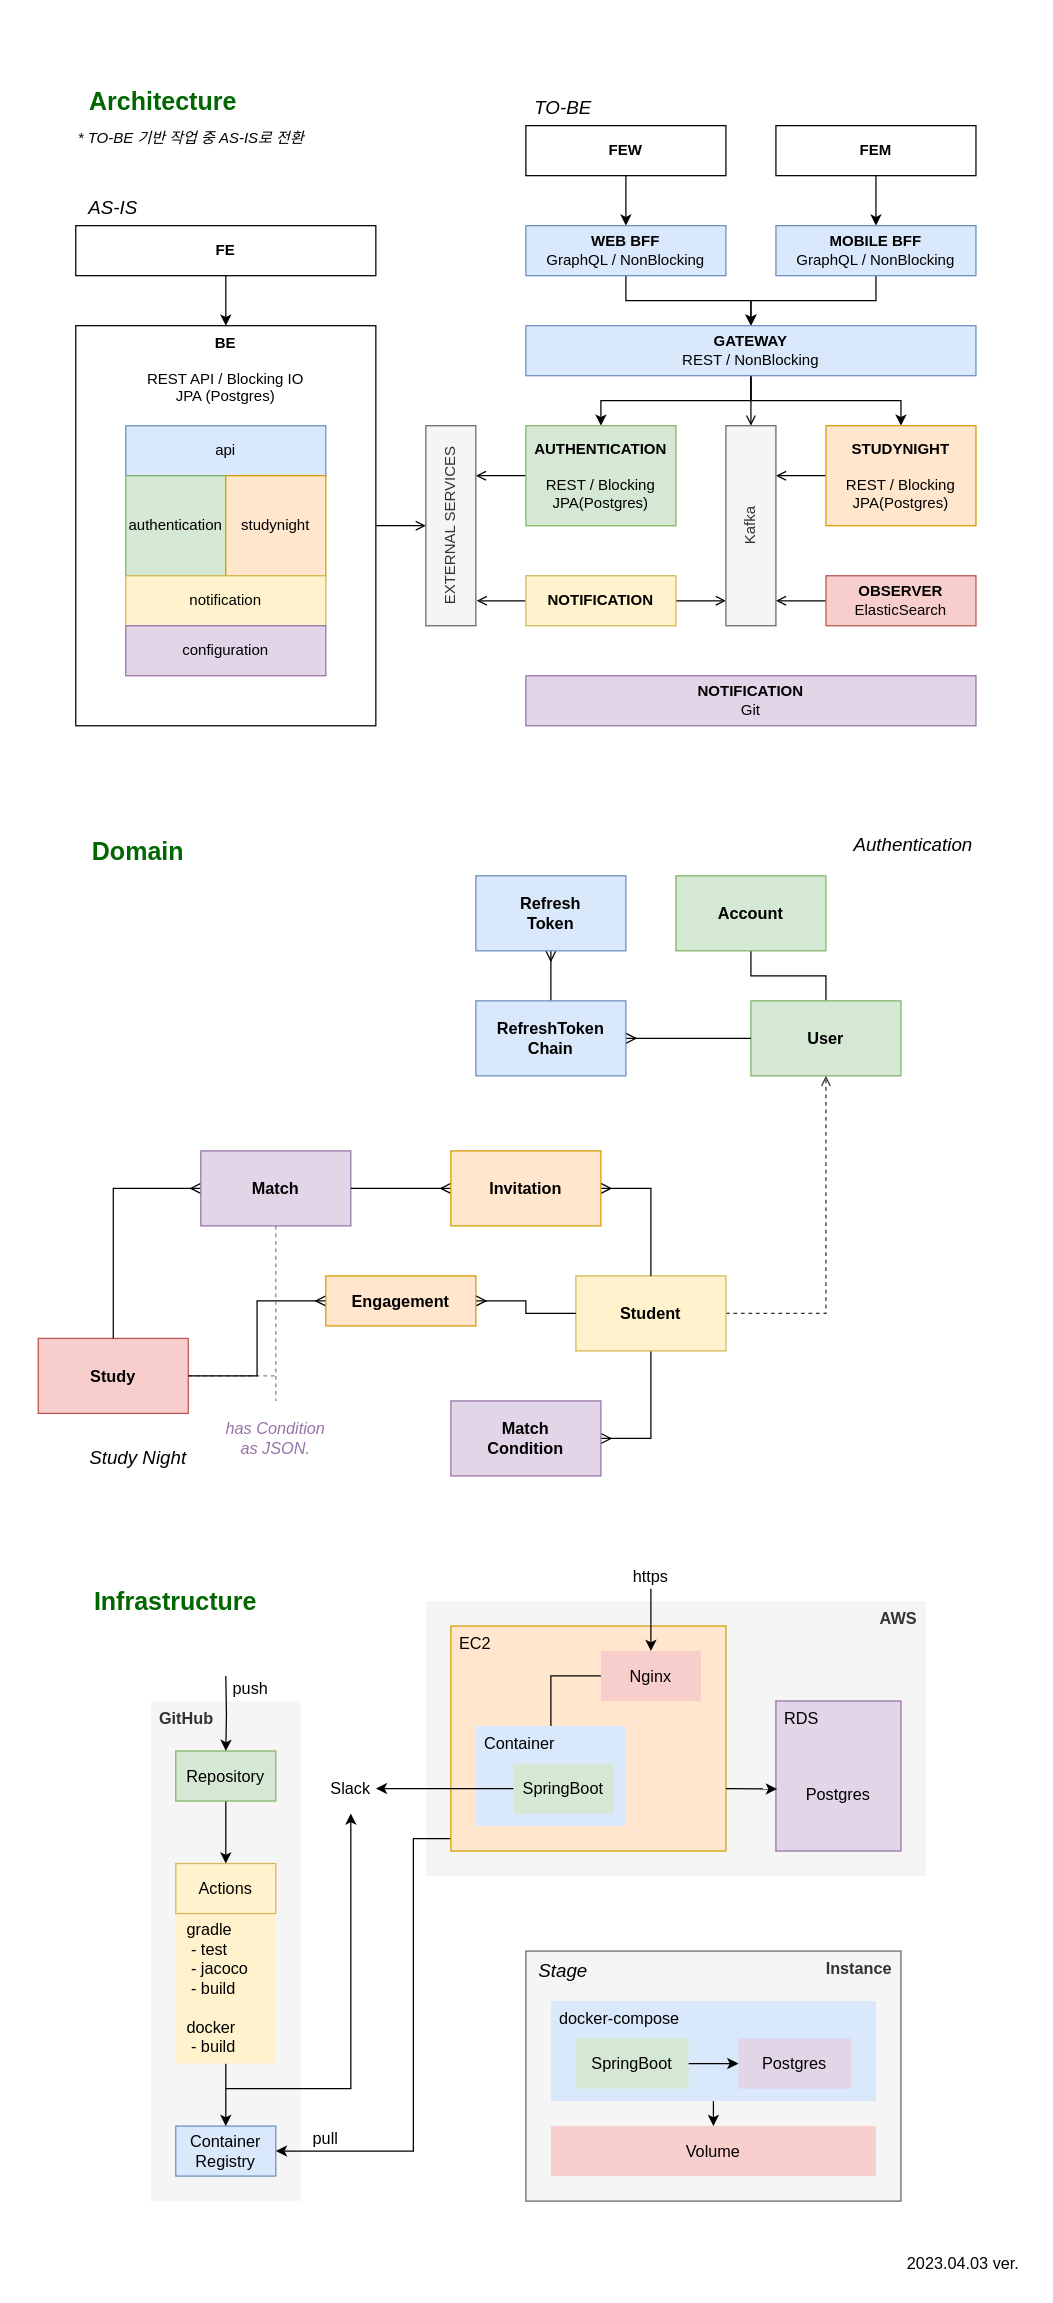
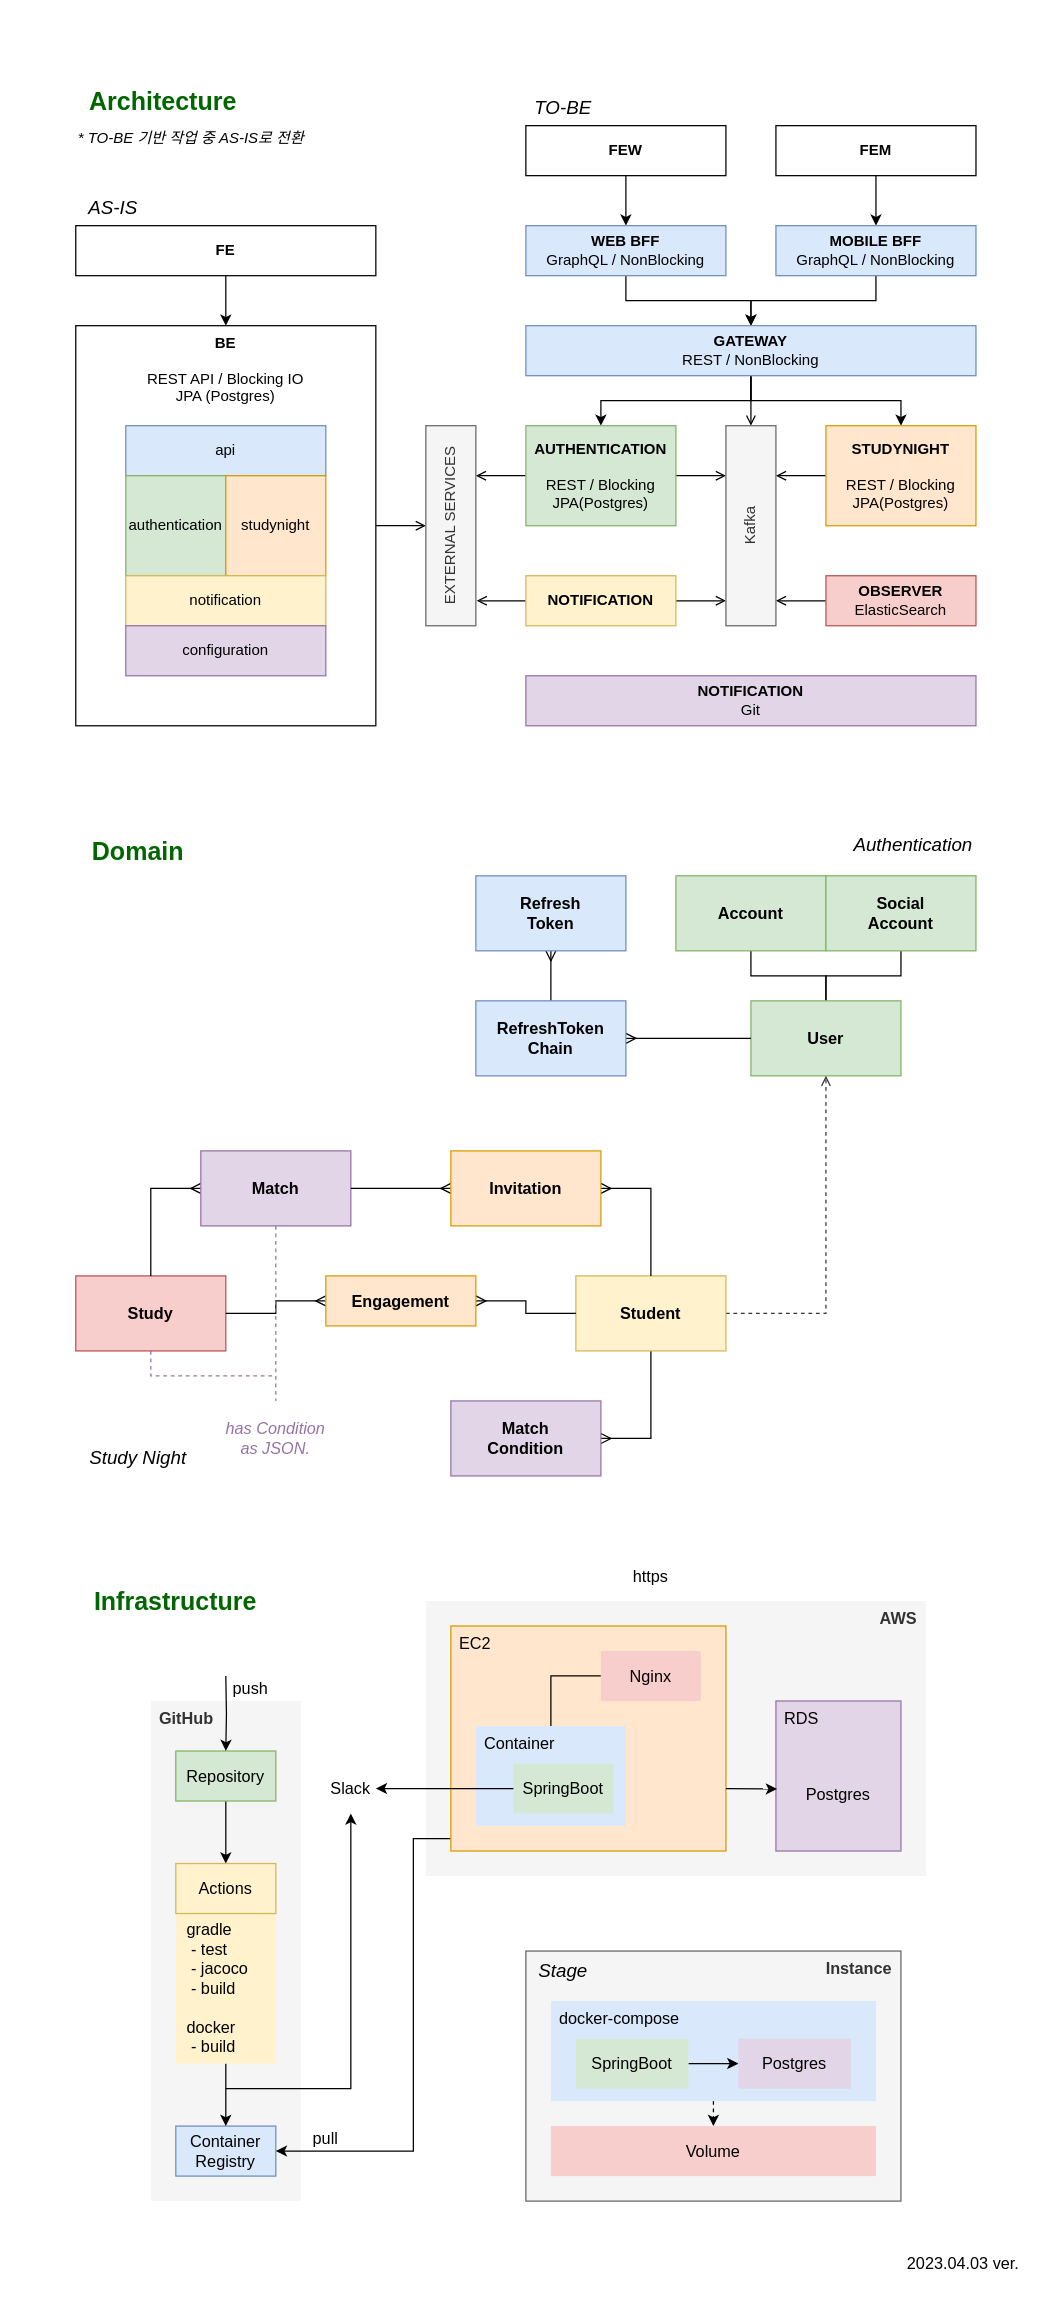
+ <mxCell id="32" style="edgeStyle=orthogonalEdgeStyle;rounded=0;orthogonalLoop=1;jettySize=auto;html=1;exitX=1;exitY=0.5;exitDx=0;exitDy=0;entryX=0;entryY=0.25;entryDx=0;entryDy=0;endArrow=open;endFill=0;" parent="1" source="33" target="43" edge="1"><mxGeometry relative="1" as="geometry" /></mxCell>
+ <mxCell id="51" value="Social&lt;br style=&quot;font-size: 13px;&quot;&gt;Account" style="rounded=0;whiteSpace=wrap;html=1;fontStyle=1;fontSize=13;fillColor=#d5e8d4;strokeColor=#82b366;" parent="1" vertex="1"><mxGeometry x="660" y="700" width="120" height="60" as="geometry" /></mxCell>
+ <mxCell id="50" style="edgeStyle=orthogonalEdgeStyle;rounded=0;orthogonalLoop=1;jettySize=auto;html=1;exitX=0.5;exitY=1;exitDx=0;exitDy=0;entryX=0.5;entryY=0;entryDx=0;entryDy=0;fontSize=13;endArrow=none;endFill=0;" parent="1" source="51" target="52" edge="1"><mxGeometry relative="1" as="geometry" /></mxCell>
- <mxCell id="63" value="Study" style="rounded=0;whiteSpace=wrap;html=1;fontStyle=1;fontSize=13;fillColor=#f8cecc;strokeColor=#b85450;" parent="1" vertex="1"><mxGeometry x="30" y="1070" width="120" height="60" as="geometry" /></mxCell>
+ <mxCell id="63" value="Study" style="rounded=0;whiteSpace=wrap;html=1;fontStyle=1;fontSize=13;fillColor=#f8cecc;strokeColor=#b85450;" parent="1" vertex="1"><mxGeometry x="60" y="1020" width="120" height="60" as="geometry" /></mxCell>
- <mxCell id="88" style="edgeStyle=orthogonalEdgeStyle;rounded=0;orthogonalLoop=1;jettySize=auto;html=1;exitX=0.5;exitY=1;exitDx=0;exitDy=0;entryX=0.5;entryY=0;entryDx=0;entryDy=0;fontSize=13;startArrow=none;startFill=0;" parent="1" source="89" target="95" edge="1"><mxGeometry relative="1" as="geometry" /></mxCell>
- <mxCell id="96" style="edgeStyle=orthogonalEdgeStyle;rounded=0;orthogonalLoop=1;jettySize=auto;html=1;exitX=0.5;exitY=1;exitDx=0;exitDy=0;entryX=0.5;entryY=0;entryDx=0;entryDy=0;" edge="1" parent="1" source="97" target="101"><mxGeometry relative="1" as="geometry" /></mxCell>
+ <mxCell id="96" style="edgeStyle=orthogonalEdgeStyle;rounded=0;orthogonalLoop=1;jettySize=auto;html=1;exitX=0.5;exitY=1;exitDx=0;exitDy=0;entryX=0.5;entryY=0;entryDx=0;entryDy=0;dashed=1;" edge="1" parent="1" source="97" target="101"><mxGeometry relative="1" as="geometry" /></mxCell>
